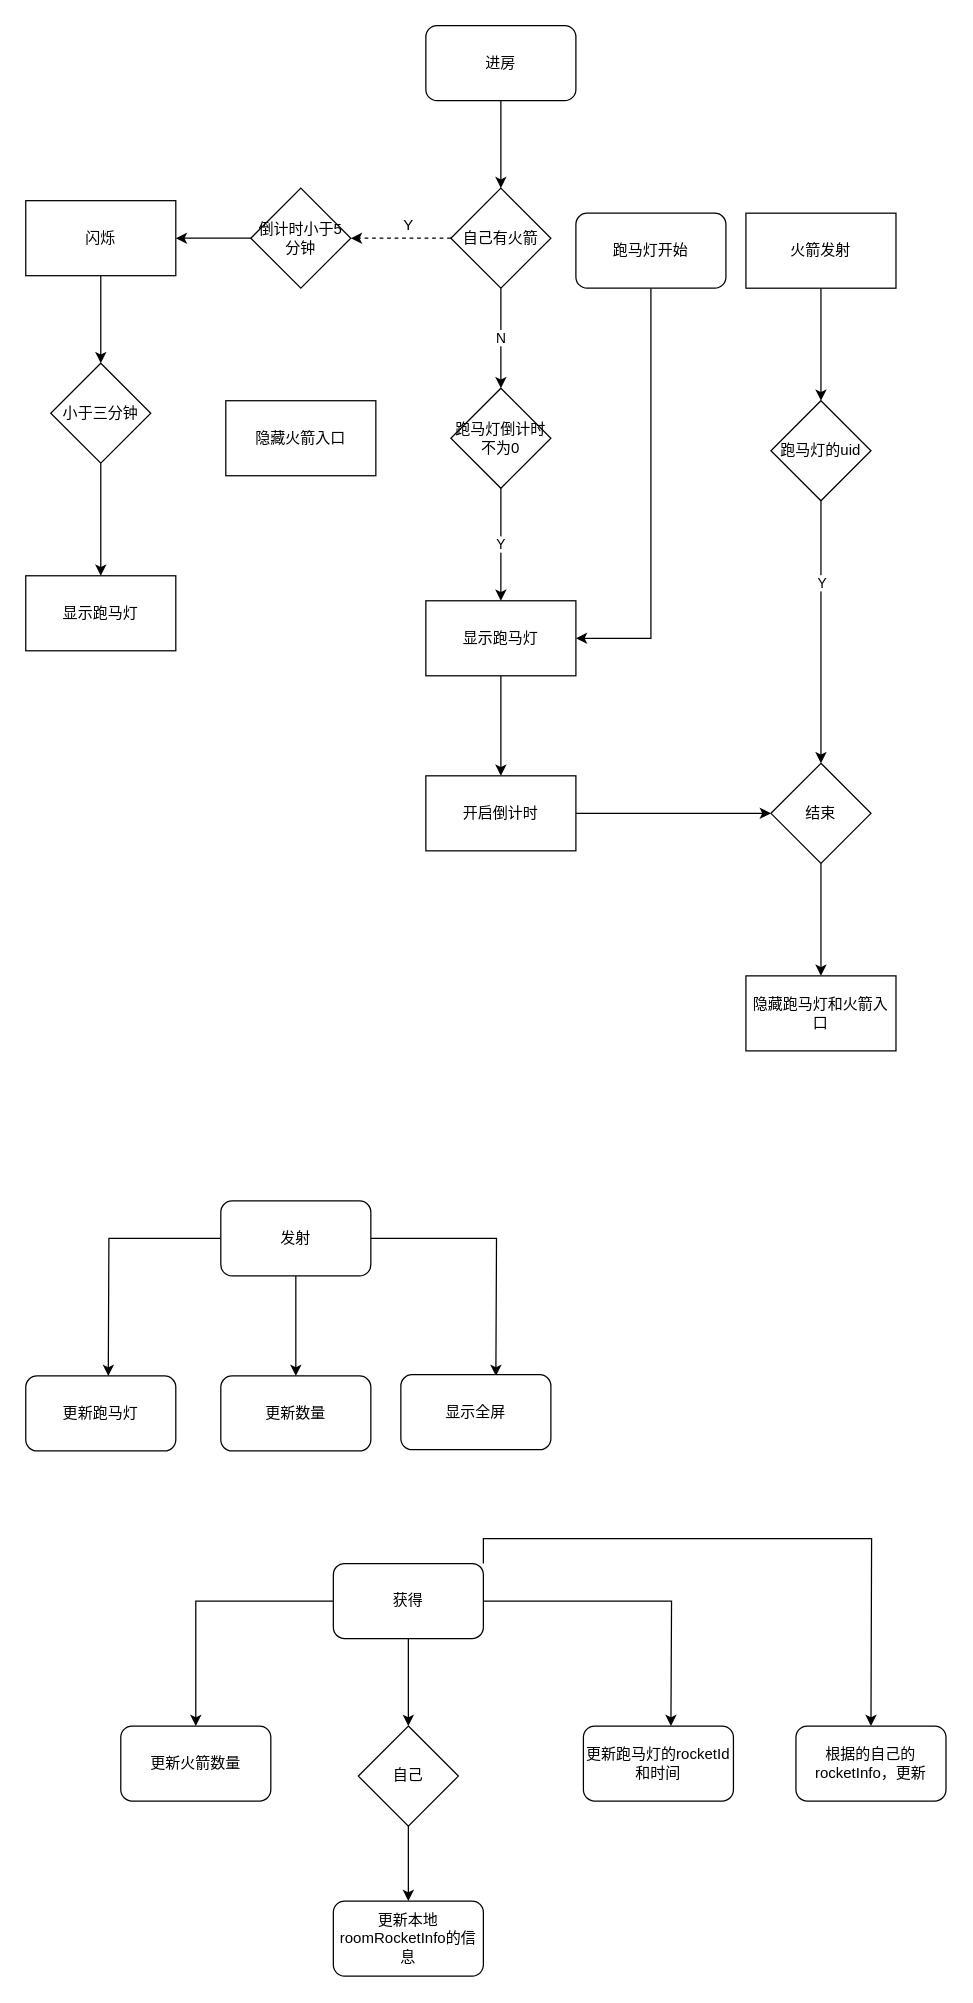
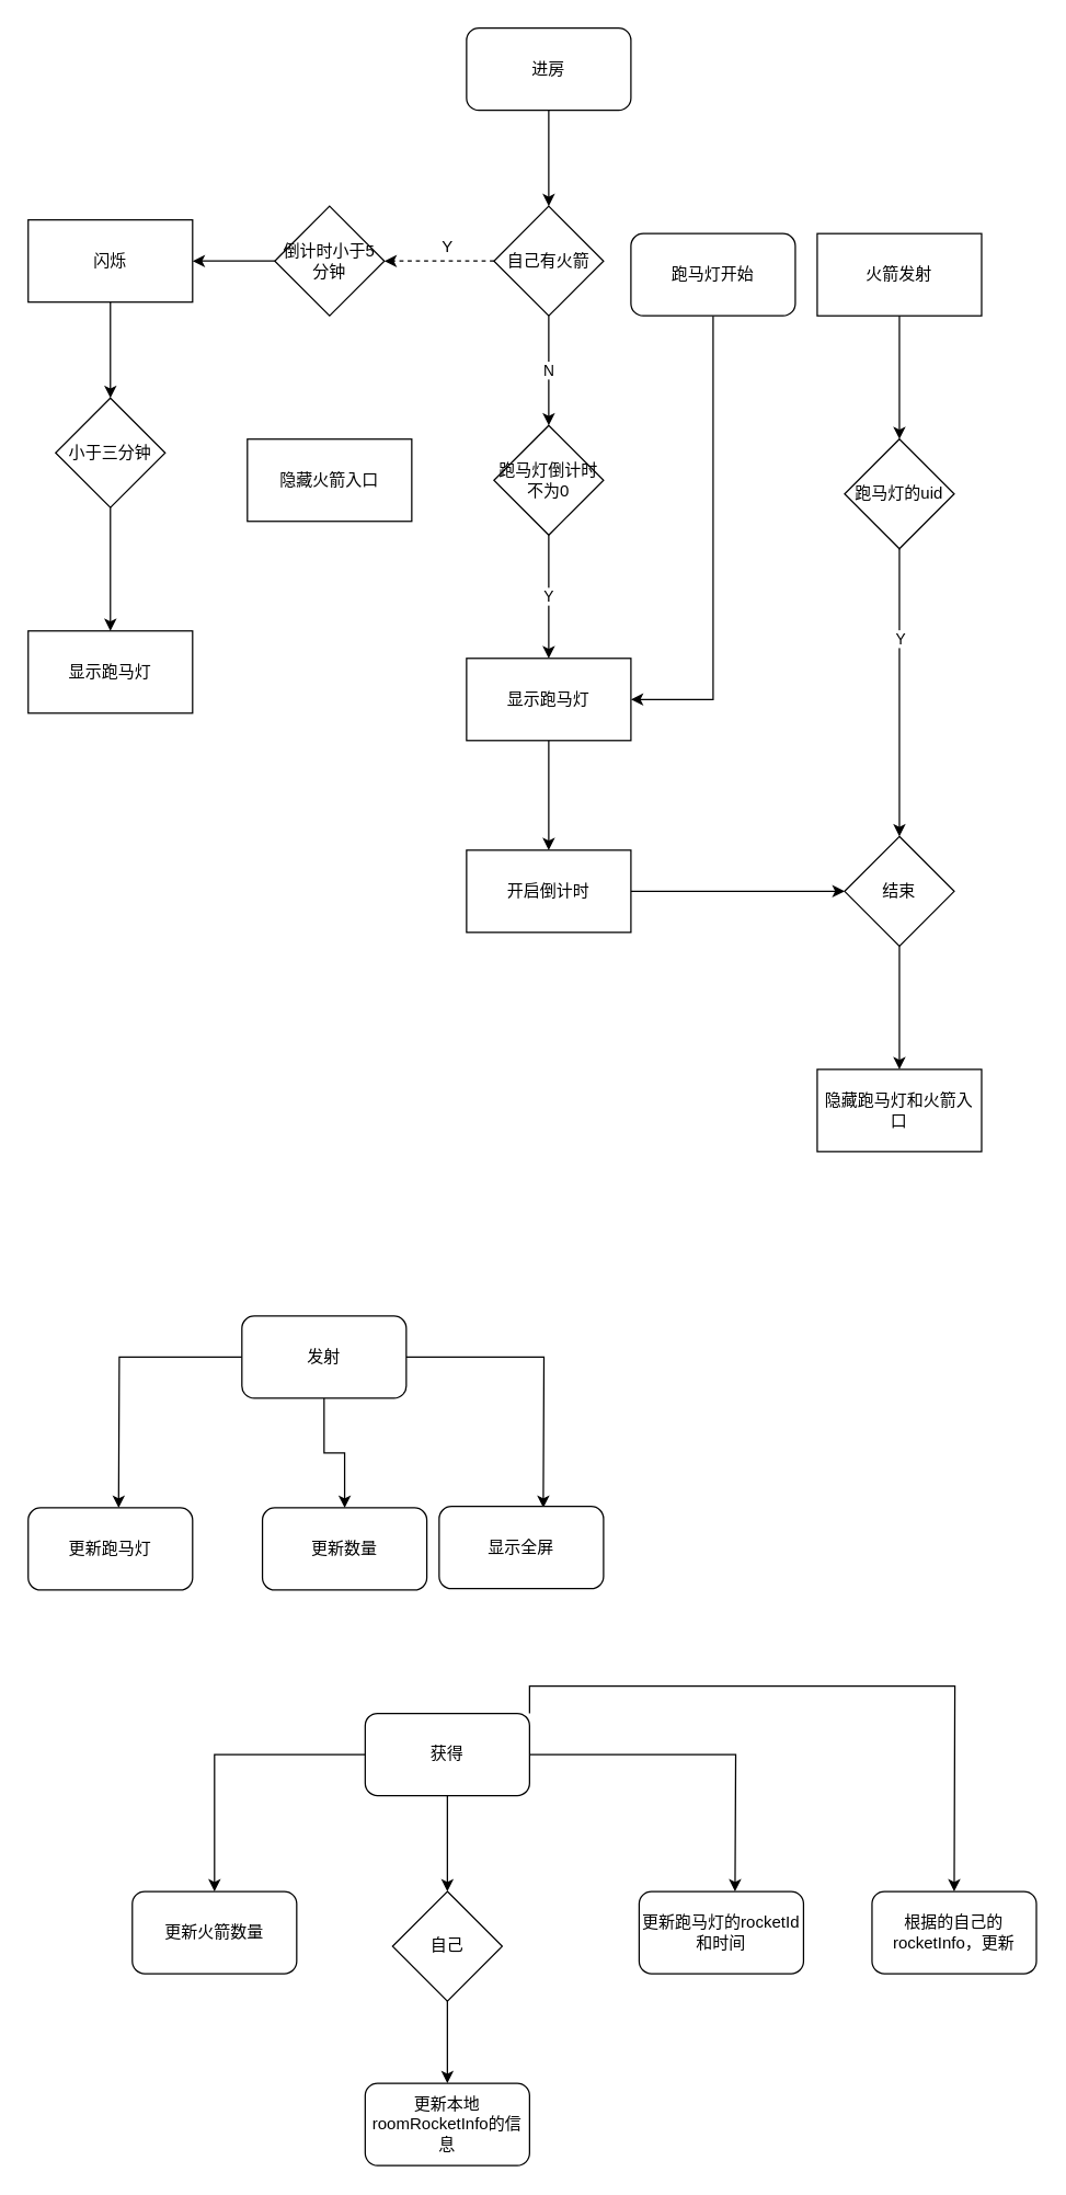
- <mxCell id="36" value="更新数量" style="whiteSpace=wrap;html=1;rounded=1;" vertex="1" parent="1"><mxGeometry x="176" y="1100" width="120" height="60" as="geometry" /></mxCell>
+ <mxCell id="36" value="更新数量" style="whiteSpace=wrap;html=1;rounded=1;" vertex="1" parent="1"><mxGeometry x="191" y="1100" width="120" height="60" as="geometry" /></mxCell>
